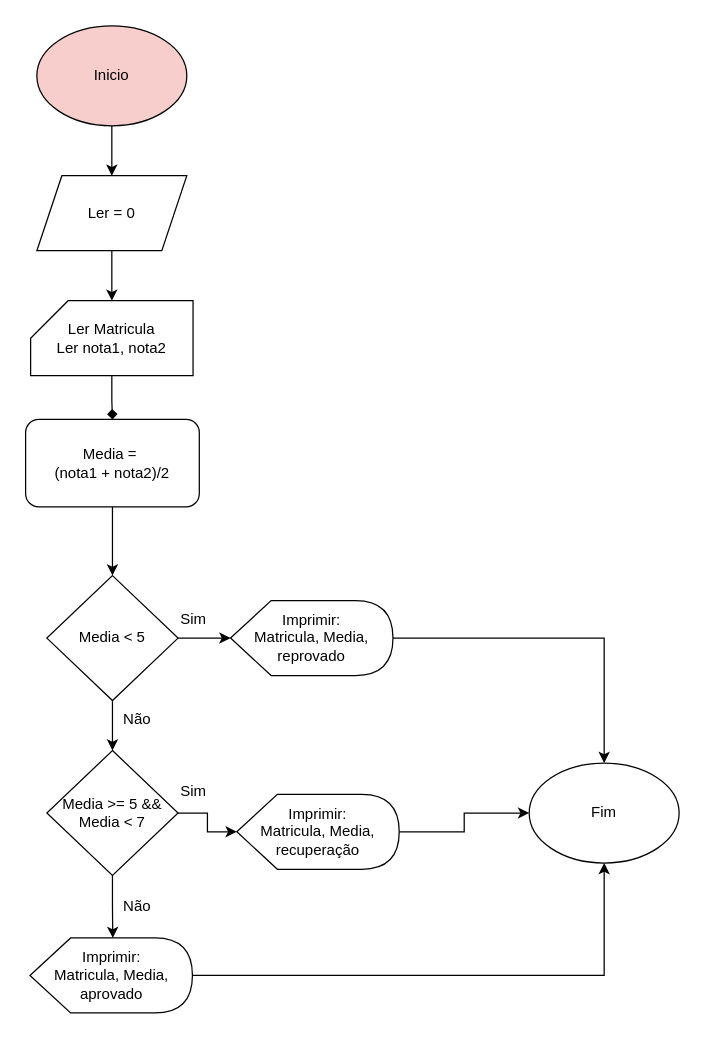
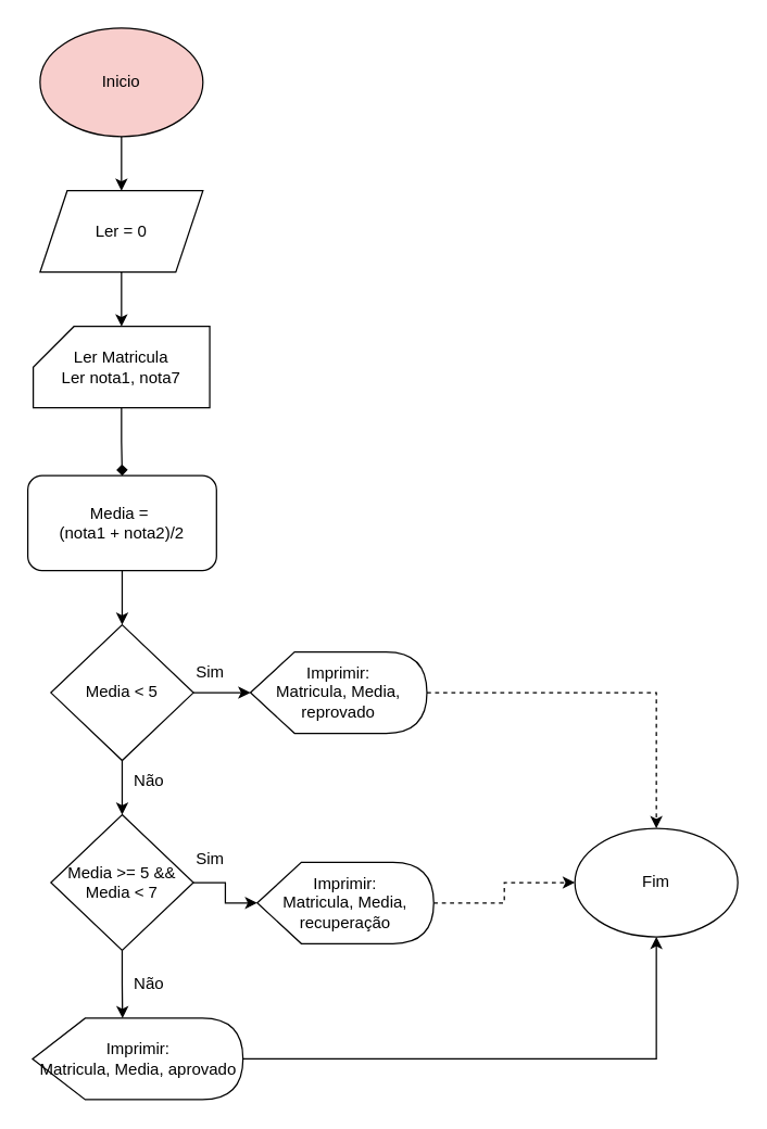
- <mxCell id="5" value="Ler Matricula&lt;div&gt;Ler nota1, nota2&lt;/div&gt;" style="shape=card;whiteSpace=wrap;html=1;" vertex="1" parent="1"><mxGeometry x="24" y="240" width="130" height="60" as="geometry" /></mxCell>
+ <mxCell id="5" value="Ler Matricula&lt;div&gt;Ler nota1, nota7&lt;/div&gt;" style="shape=card;whiteSpace=wrap;html=1;" vertex="1" parent="1"><mxGeometry x="24" y="240" width="130" height="60" as="geometry" /></mxCell>
- <mxCell id="9" value="Media =&amp;nbsp;&lt;div&gt;(nota1 + nota2)/2&lt;/div&gt;" style="rounded=1;whiteSpace=wrap;html=1;" vertex="1" parent="1"><mxGeometry x="20" y="335" width="139" height="70" as="geometry" /></mxCell>
+ <mxCell id="9" value="Media =&amp;nbsp;&lt;div&gt;(nota1 + nota2)/2&lt;/div&gt;" style="rounded=1;whiteSpace=wrap;html=1;" vertex="1" parent="1"><mxGeometry x="20" y="350" width="139" height="70" as="geometry" /></mxCell>
- <mxCell id="13" style="edgeStyle=orthogonalEdgeStyle;rounded=0;orthogonalLoop=1;jettySize=auto;html=1;exitX=1;exitY=0.5;exitDx=0;exitDy=0;exitPerimeter=0;entryX=0.5;entryY=0;entryDx=0;entryDy=0;" edge="1" parent="1" source="14" target="26"><mxGeometry relative="1" as="geometry" /></mxCell>
+ <mxCell id="13" style="edgeStyle=orthogonalEdgeStyle;rounded=0;orthogonalLoop=1;jettySize=auto;html=1;exitX=1;exitY=0.5;exitDx=0;exitDy=0;exitPerimeter=0;entryX=0.5;entryY=0;entryDx=0;entryDy=0;dashed=1;" edge="1" parent="1" source="14" target="26"><mxGeometry relative="1" as="geometry" /></mxCell>
- <mxCell id="20" style="edgeStyle=orthogonalEdgeStyle;rounded=0;orthogonalLoop=1;jettySize=auto;html=1;exitX=1;exitY=0.5;exitDx=0;exitDy=0;exitPerimeter=0;entryX=0;entryY=0.5;entryDx=0;entryDy=0;" edge="1" parent="1" source="21" target="26"><mxGeometry relative="1" as="geometry" /></mxCell>
+ <mxCell id="20" style="edgeStyle=orthogonalEdgeStyle;rounded=0;orthogonalLoop=1;jettySize=auto;html=1;exitX=1;exitY=0.5;exitDx=0;exitDy=0;exitPerimeter=0;entryX=0;entryY=0.5;entryDx=0;entryDy=0;dashed=1;" edge="1" parent="1" source="21" target="26"><mxGeometry relative="1" as="geometry" /></mxCell>
- <mxCell id="25" value="Imprimir:&lt;div&gt;Matricula, Media, aprovado&lt;/div&gt;" style="shape=display;whiteSpace=wrap;html=1;" vertex="1" parent="1"><mxGeometry x="23.5" y="750" width="130" height="60" as="geometry" /></mxCell>
+ <mxCell id="25" value="Imprimir:&lt;div&gt;Matricula, Media, aprovado&lt;/div&gt;" style="shape=display;whiteSpace=wrap;html=1;" vertex="1" parent="1"><mxGeometry x="23.5" y="750" width="155" height="60" as="geometry" /></mxCell>
